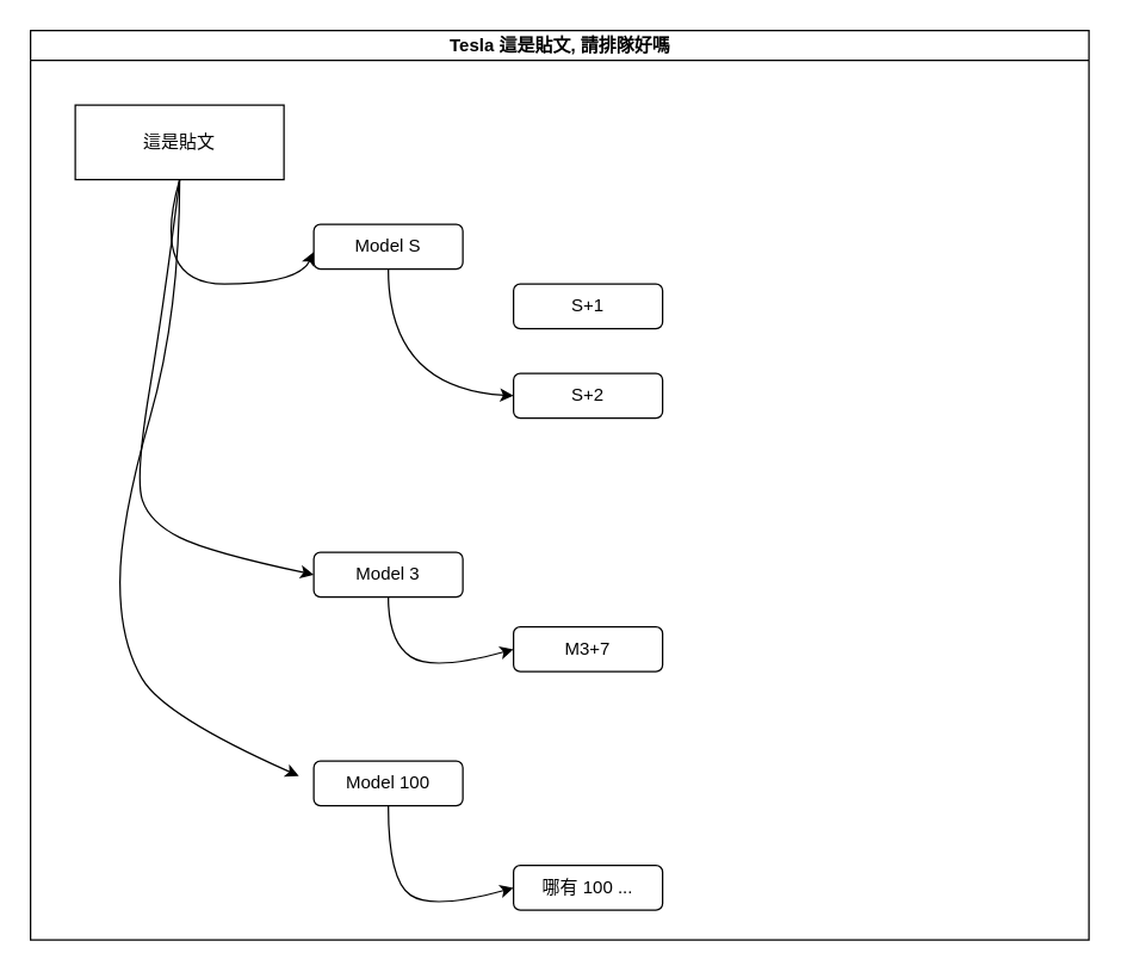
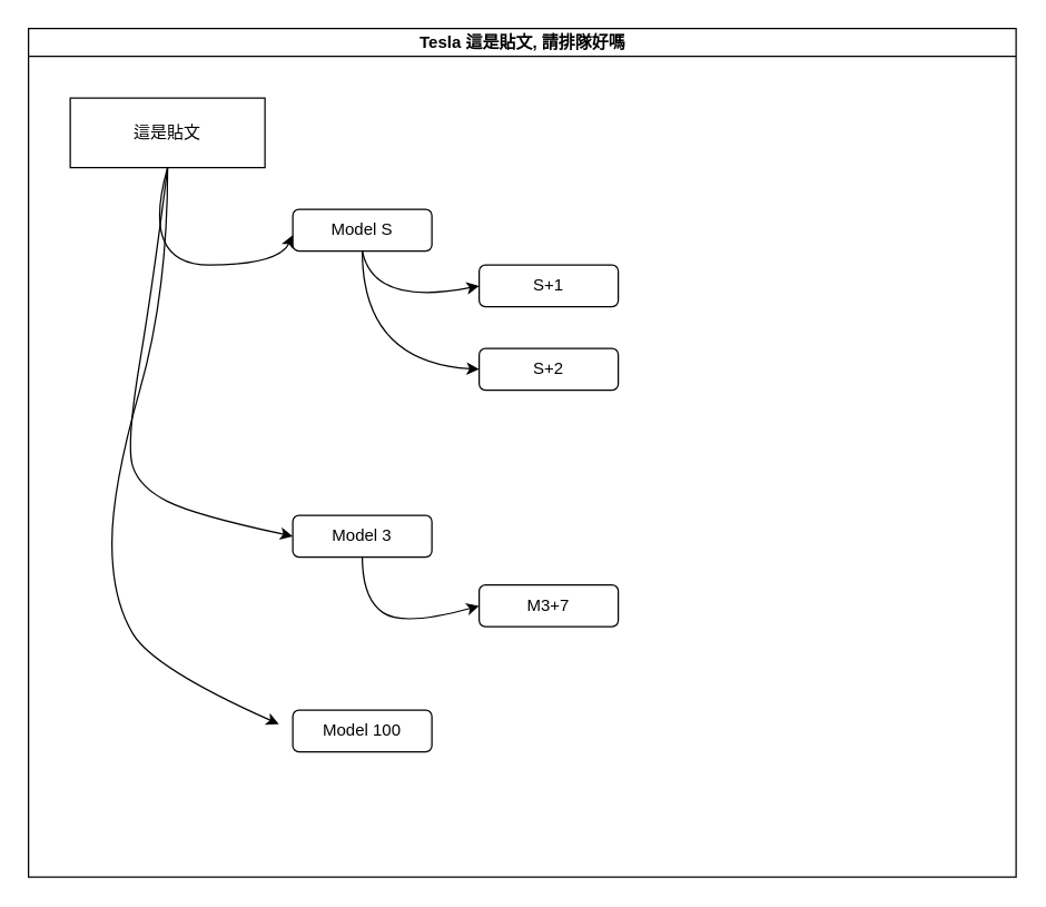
+ <mxCell id="13" value="" style="curved=1;endArrow=classic;html=1;rounded=0;entryX=0;entryY=0.5;entryDx=0;entryDy=0;exitX=0.5;exitY=1;exitDx=0;exitDy=0;" edge="1" parent="2" source="5" target="7"><mxGeometry width="50" height="50" relative="1" as="geometry"><mxPoint x="110" y="110" as="sourcePoint" /><mxPoint x="200" y="158.51" as="targetPoint" /><Array as="points"><mxPoint x="248" y="200" /></Array></mxGeometry></mxCell>
- <mxCell id="11" value="哪有 100 ..." style="rounded=1;whiteSpace=wrap;html=1;" vertex="1" parent="2"><mxGeometry x="324" y="560" width="100" height="30" as="geometry" /></mxCell>
- <mxCell id="15" value="" style="curved=1;endArrow=classic;html=1;rounded=0;entryX=0;entryY=0.5;entryDx=0;entryDy=0;exitX=0.5;exitY=1;exitDx=0;exitDy=0;" edge="1" parent="2" source="10" target="11"><mxGeometry width="50" height="50" relative="1" as="geometry"><mxPoint x="240" y="540" as="sourcePoint" /><mxPoint x="324" y="575" as="targetPoint" /><Array as="points"><mxPoint x="240" y="570" /><mxPoint x="270" y="590" /></Array></mxGeometry></mxCell>
